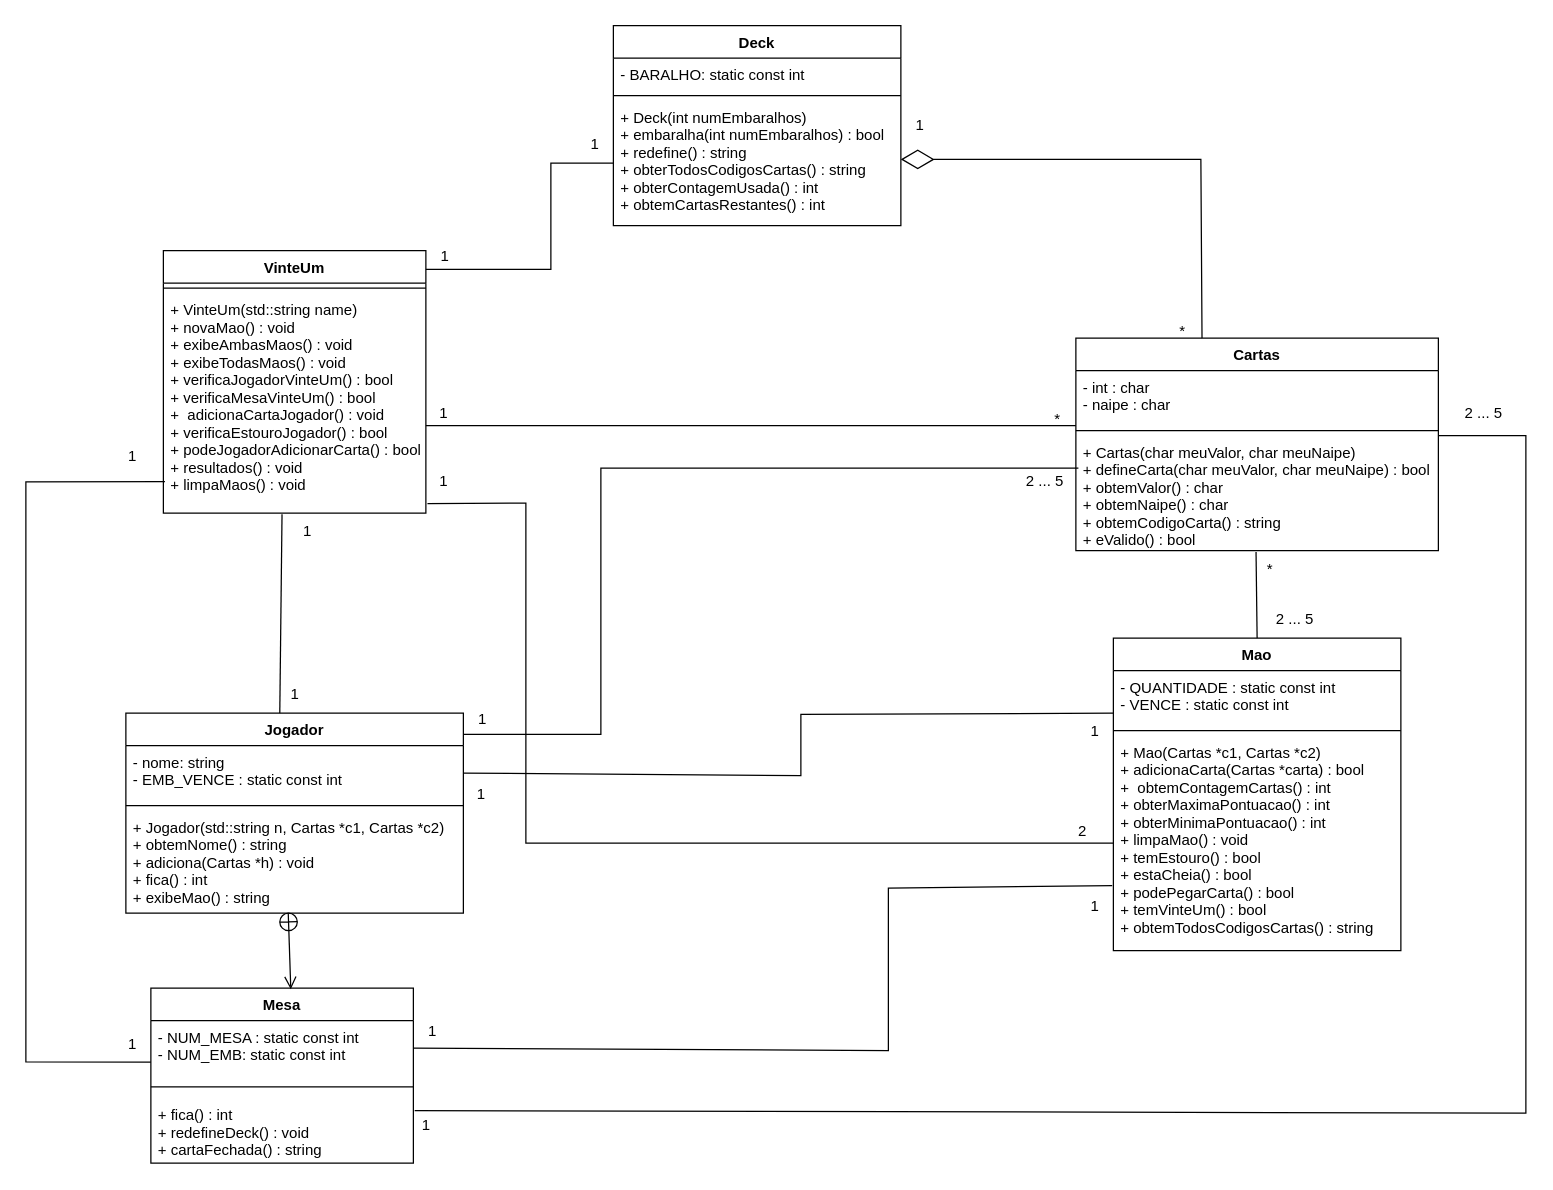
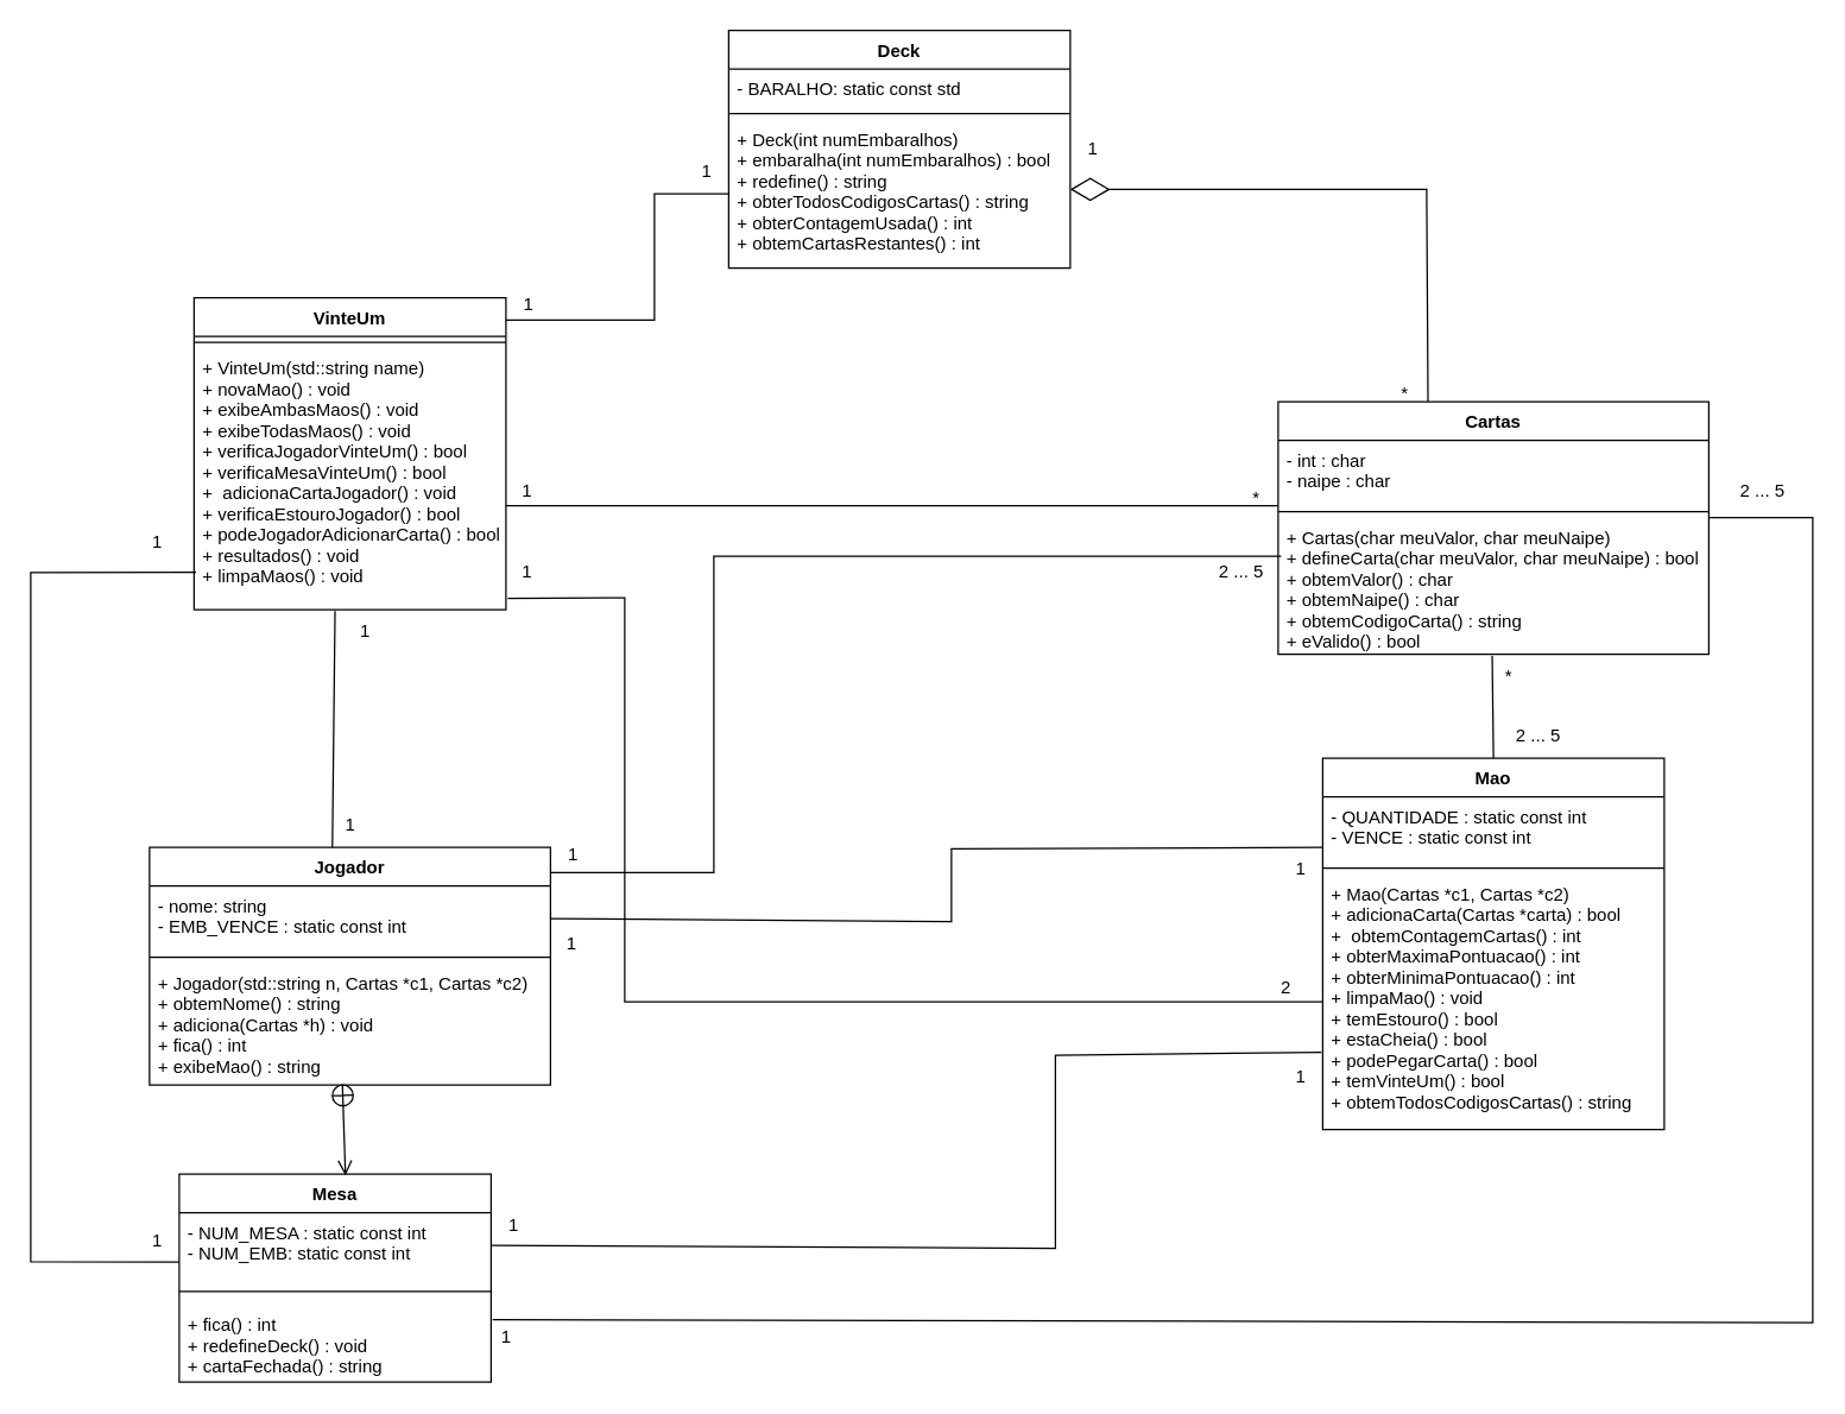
- <mxCell id="7" value="- BARALHO: static const int " style="text;strokeColor=none;fillColor=none;align=left;verticalAlign=top;spacingLeft=4;spacingRight=4;overflow=hidden;rotatable=0;points=[[0,0.5],[1,0.5]];portConstraint=eastwest;" parent="6" vertex="1"><mxGeometry y="26" width="230" height="26" as="geometry" /></mxCell>
+ <mxCell id="7" value="- BARALHO: static const std " style="text;strokeColor=none;fillColor=none;align=left;verticalAlign=top;spacingLeft=4;spacingRight=4;overflow=hidden;rotatable=0;points=[[0,0.5],[1,0.5]];portConstraint=eastwest;" parent="6" vertex="1"><mxGeometry y="26" width="230" height="26" as="geometry" /></mxCell>
